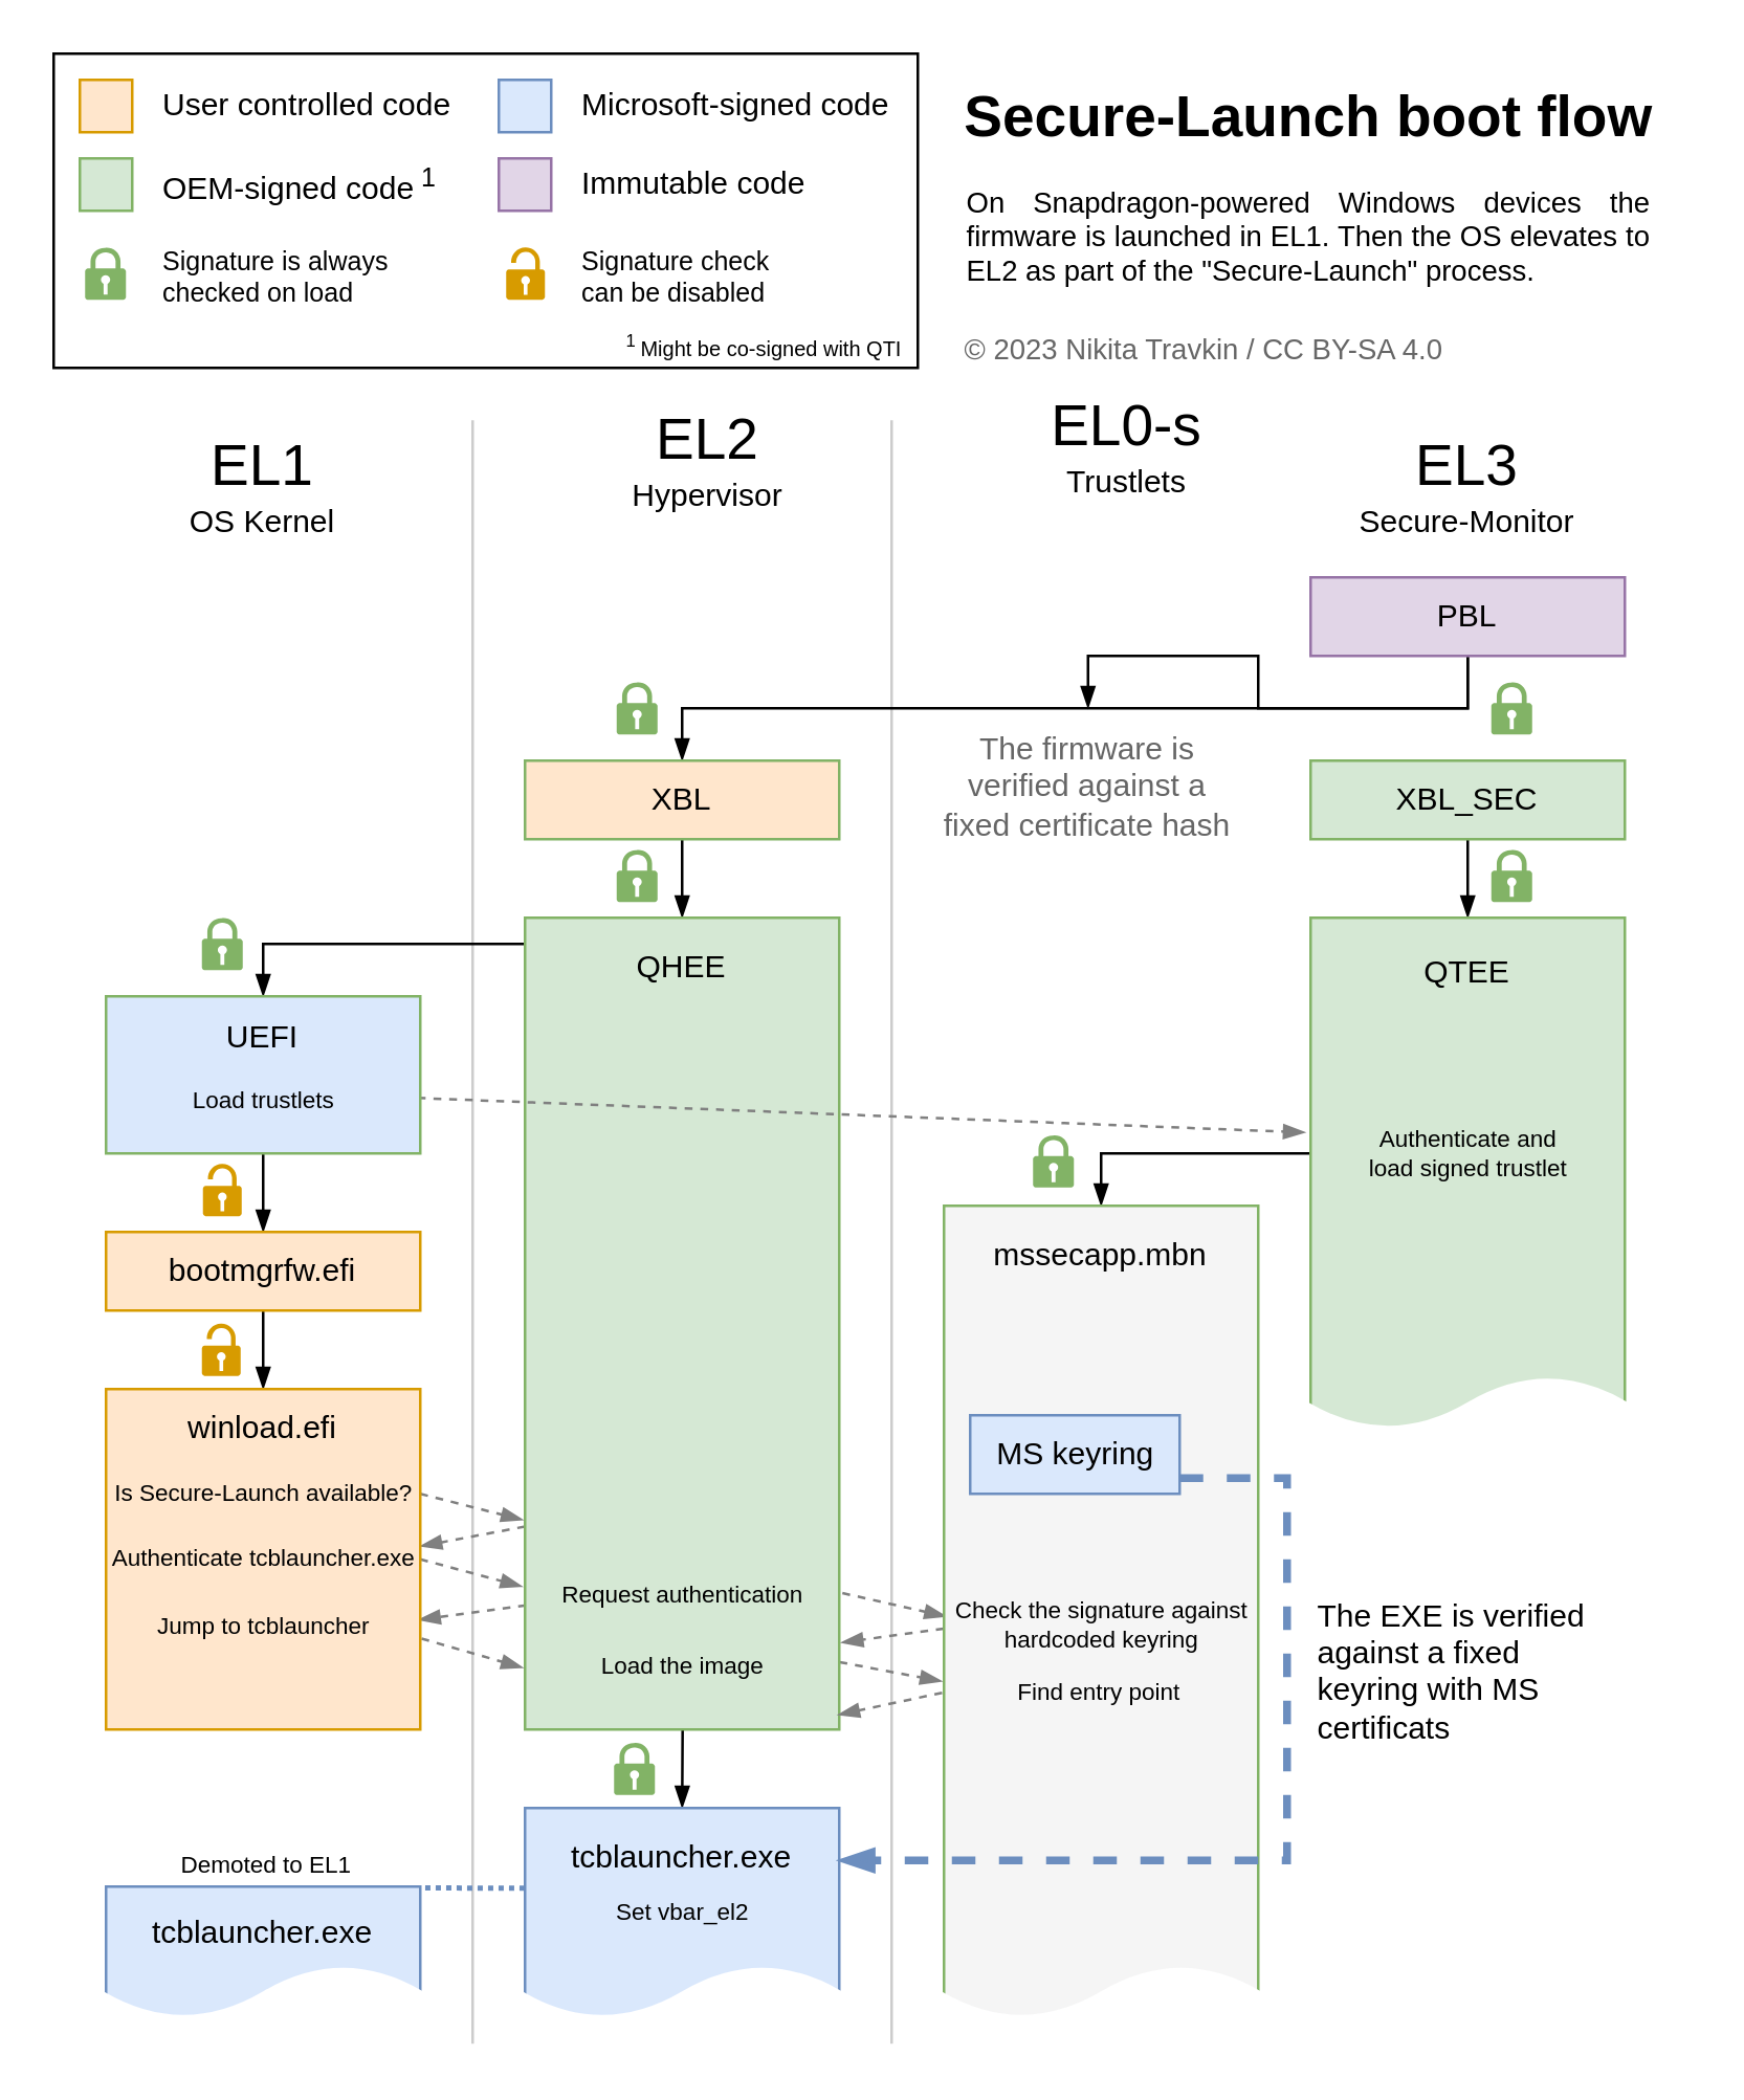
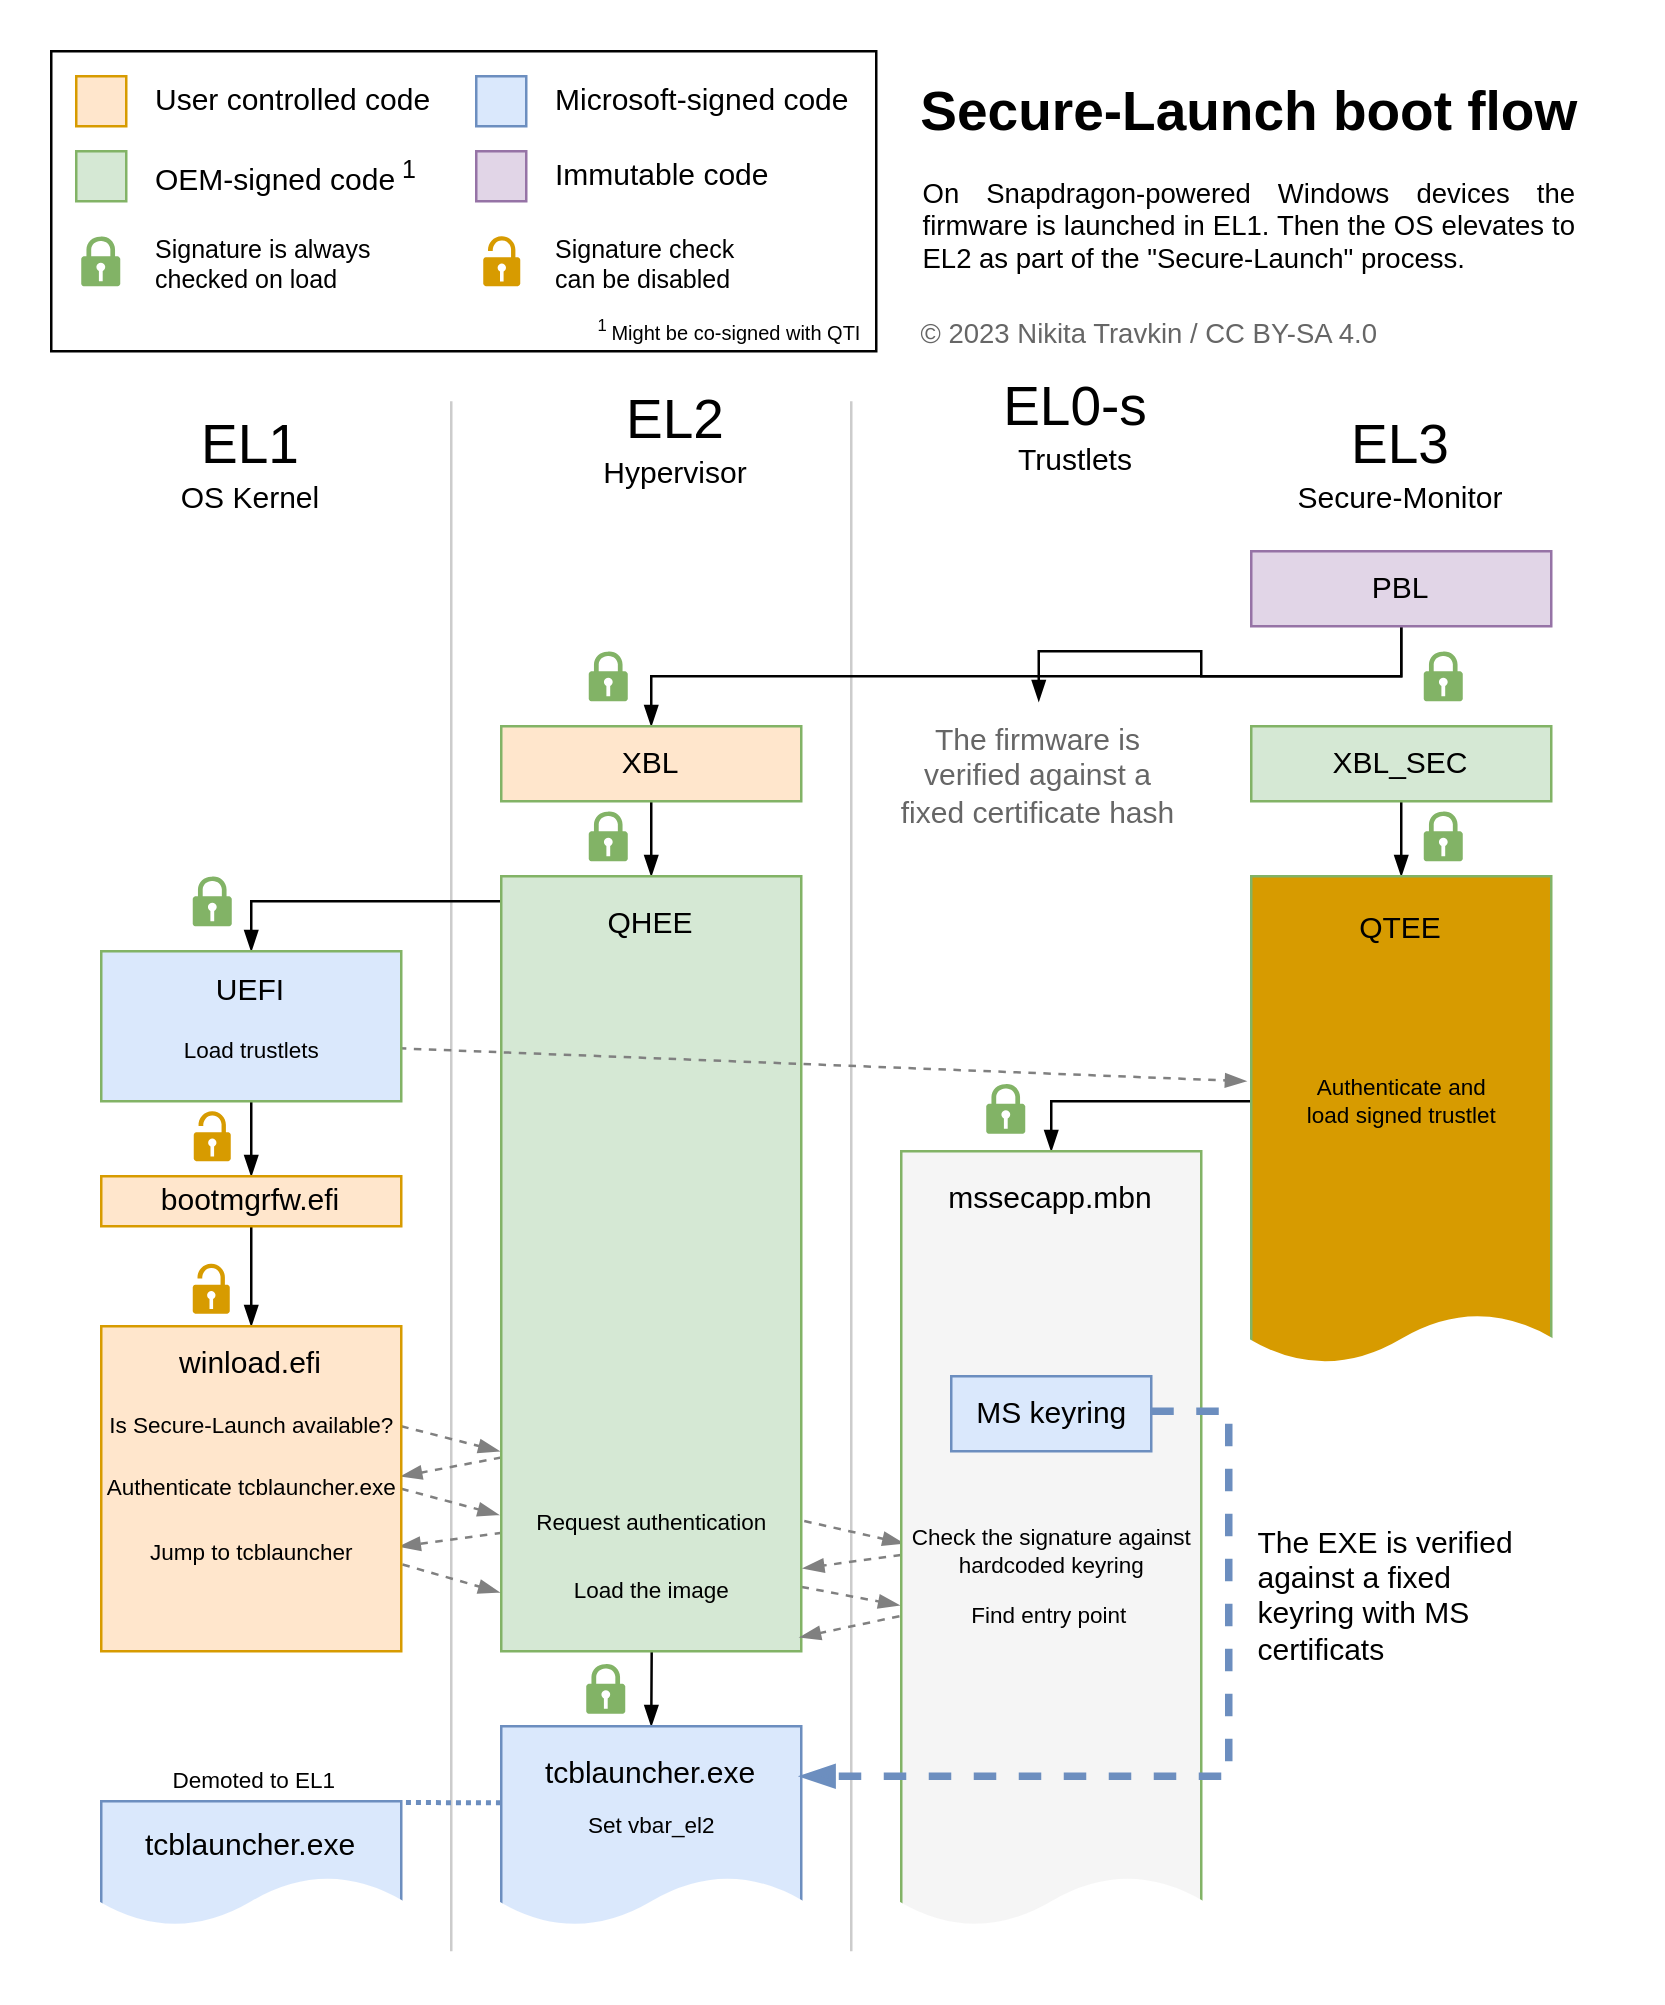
- <mxCell id="83" value="The firmware is verified against a fixed certificate hash" style="rounded=0;whiteSpace=wrap;html=1;fillColor=none;strokeColor=none;fontColor=#666666;" vertex="1" parent="1"><mxGeometry x="355" y="270" width="120" height="60" as="geometry" /></mxCell>
+ <mxCell id="83" value="The firmware is verified against a fixed certificate hash" style="rounded=0;whiteSpace=wrap;html=1;fillColor=none;strokeColor=none;fontColor=#666666;" vertex="1" parent="1"><mxGeometry x="355" y="280" width="120" height="60" as="geometry" /></mxCell>
- <mxCell id="25" value="&lt;div&gt;QTEE&lt;/div&gt;&lt;div&gt;&lt;br&gt;&lt;/div&gt;&lt;div&gt;&lt;br&gt;&lt;/div&gt;&lt;div&gt;&lt;br&gt;&lt;/div&gt;&lt;div&gt;&lt;br&gt;&lt;/div&gt;&lt;div&gt;&lt;br&gt;&lt;/div&gt;&lt;div&gt;&lt;br&gt;&lt;/div&gt;&lt;div&gt;&lt;br&gt;&lt;/div&gt;&lt;div&gt;&lt;br&gt;&lt;/div&gt;&lt;div&gt;&lt;br&gt;&lt;/div&gt;&lt;div&gt;&lt;br&gt;&lt;/div&gt;&lt;div&gt;&lt;br&gt;&lt;/div&gt;" style="rounded=0;whiteSpace=wrap;html=1;fillColor=#d5e8d4;strokeColor=#82b366;fontColor=#000000;" vertex="1" parent="1"><mxGeometry x="500" y="350" width="120" height="200" as="geometry" /></mxCell>
+ <mxCell id="25" value="&lt;div&gt;QTEE&lt;/div&gt;&lt;div&gt;&lt;br&gt;&lt;/div&gt;&lt;div&gt;&lt;br&gt;&lt;/div&gt;&lt;div&gt;&lt;br&gt;&lt;/div&gt;&lt;div&gt;&lt;br&gt;&lt;/div&gt;&lt;div&gt;&lt;br&gt;&lt;/div&gt;&lt;div&gt;&lt;br&gt;&lt;/div&gt;&lt;div&gt;&lt;br&gt;&lt;/div&gt;&lt;div&gt;&lt;br&gt;&lt;/div&gt;&lt;div&gt;&lt;br&gt;&lt;/div&gt;&lt;div&gt;&lt;br&gt;&lt;/div&gt;&lt;div&gt;&lt;br&gt;&lt;/div&gt;" style="rounded=0;whiteSpace=wrap;html=1;fillColor=#d79b00;strokeColor=#82b366;fontColor=#000000;" vertex="1" parent="1"><mxGeometry x="500" y="350" width="120" height="200" as="geometry" /></mxCell>
- <mxCell id="41" value="bootmgrfw.efi" style="rounded=0;whiteSpace=wrap;html=1;fillColor=#ffe6cc;strokeColor=#d79b00;fontColor=#000000;" vertex="1" parent="1"><mxGeometry x="40" y="470" width="120" height="30" as="geometry" /></mxCell>
+ <mxCell id="41" value="bootmgrfw.efi" style="rounded=0;whiteSpace=wrap;html=1;fillColor=#ffe6cc;strokeColor=#d79b00;fontColor=#000000;" vertex="1" parent="1"><mxGeometry x="40" y="470" width="120" height="20" as="geometry" /></mxCell>
- <mxCell id="81" value="&lt;div&gt;MS keyring&lt;br&gt;&lt;/div&gt;" style="text;html=1;align=center;verticalAlign=middle;resizable=0;points=[];autosize=1;strokeColor=#6c8ebf;fillColor=#dae8fc;fontColor=#000000;" vertex="1" parent="1"><mxGeometry x="370" y="540" width="80" height="30" as="geometry" /></mxCell>
+ <mxCell id="81" value="&lt;div&gt;MS keyring&lt;br&gt;&lt;/div&gt;" style="text;html=1;align=center;verticalAlign=middle;resizable=0;points=[];autosize=1;strokeColor=#6c8ebf;fillColor=#dae8fc;fontColor=#000000;" vertex="1" parent="1"><mxGeometry x="380" y="550" width="80" height="30" as="geometry" /></mxCell>
